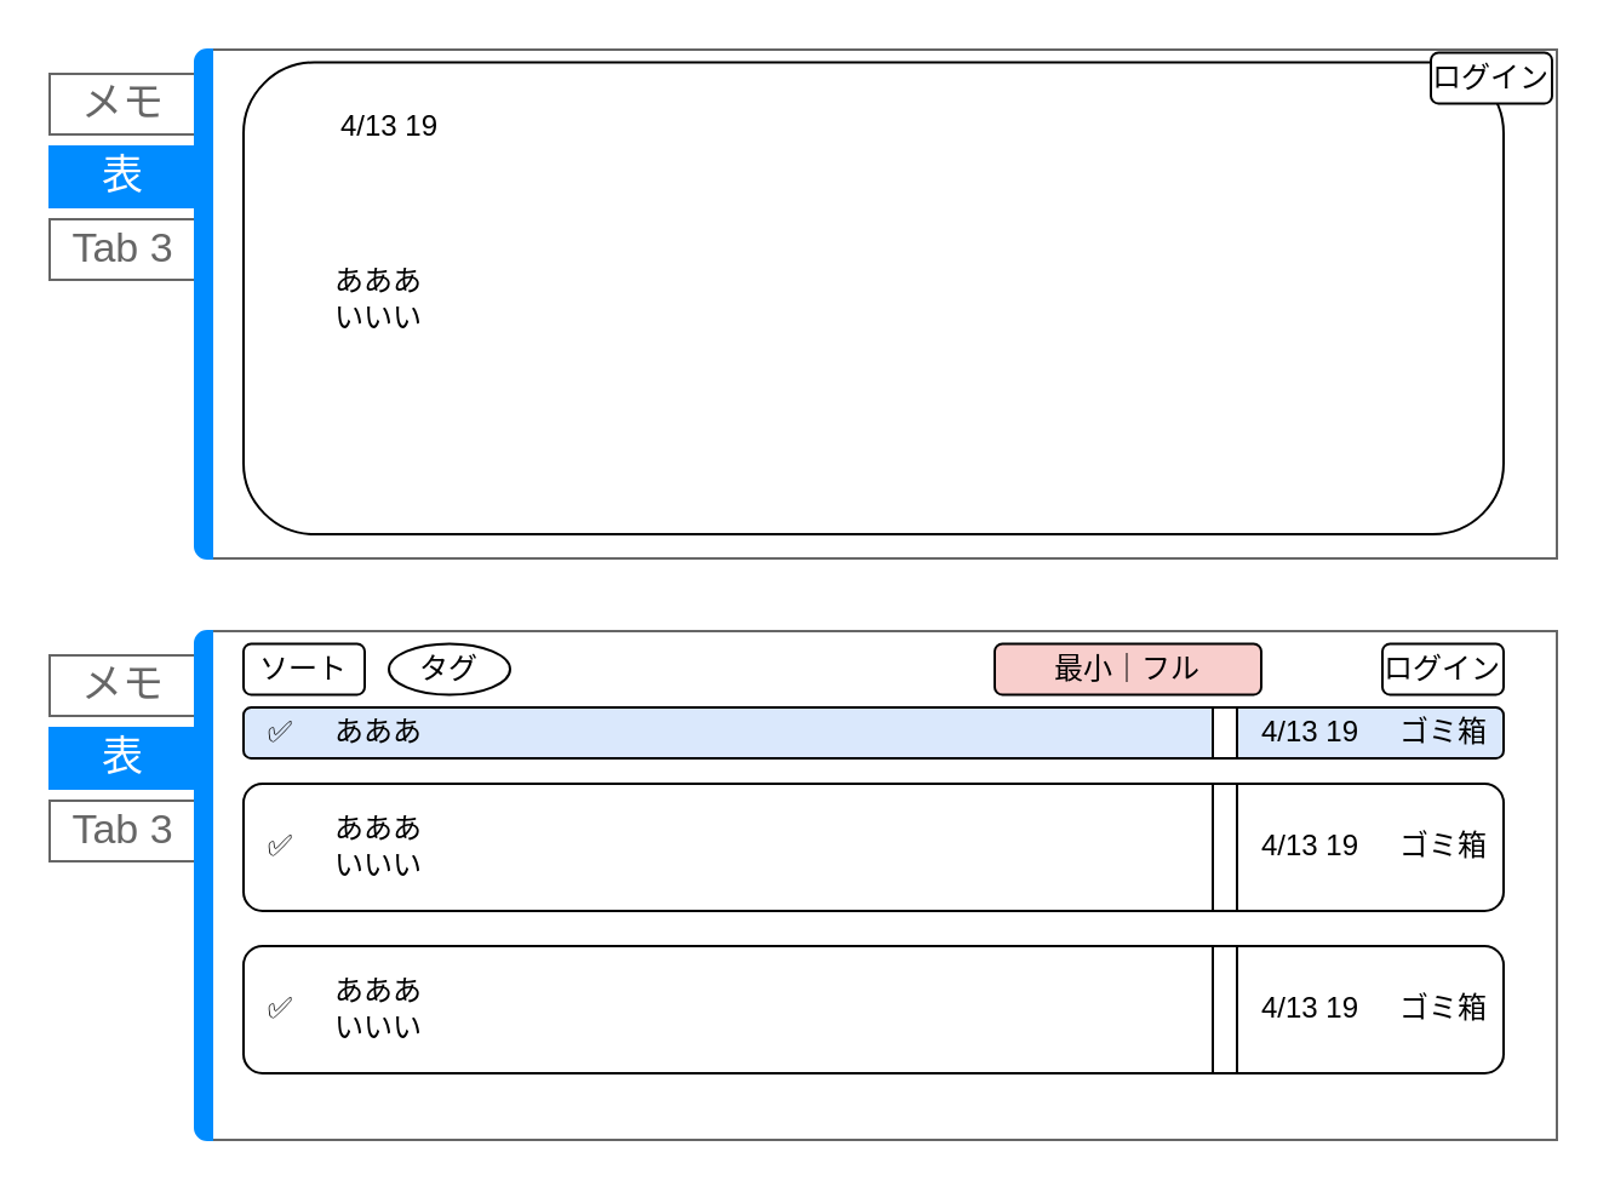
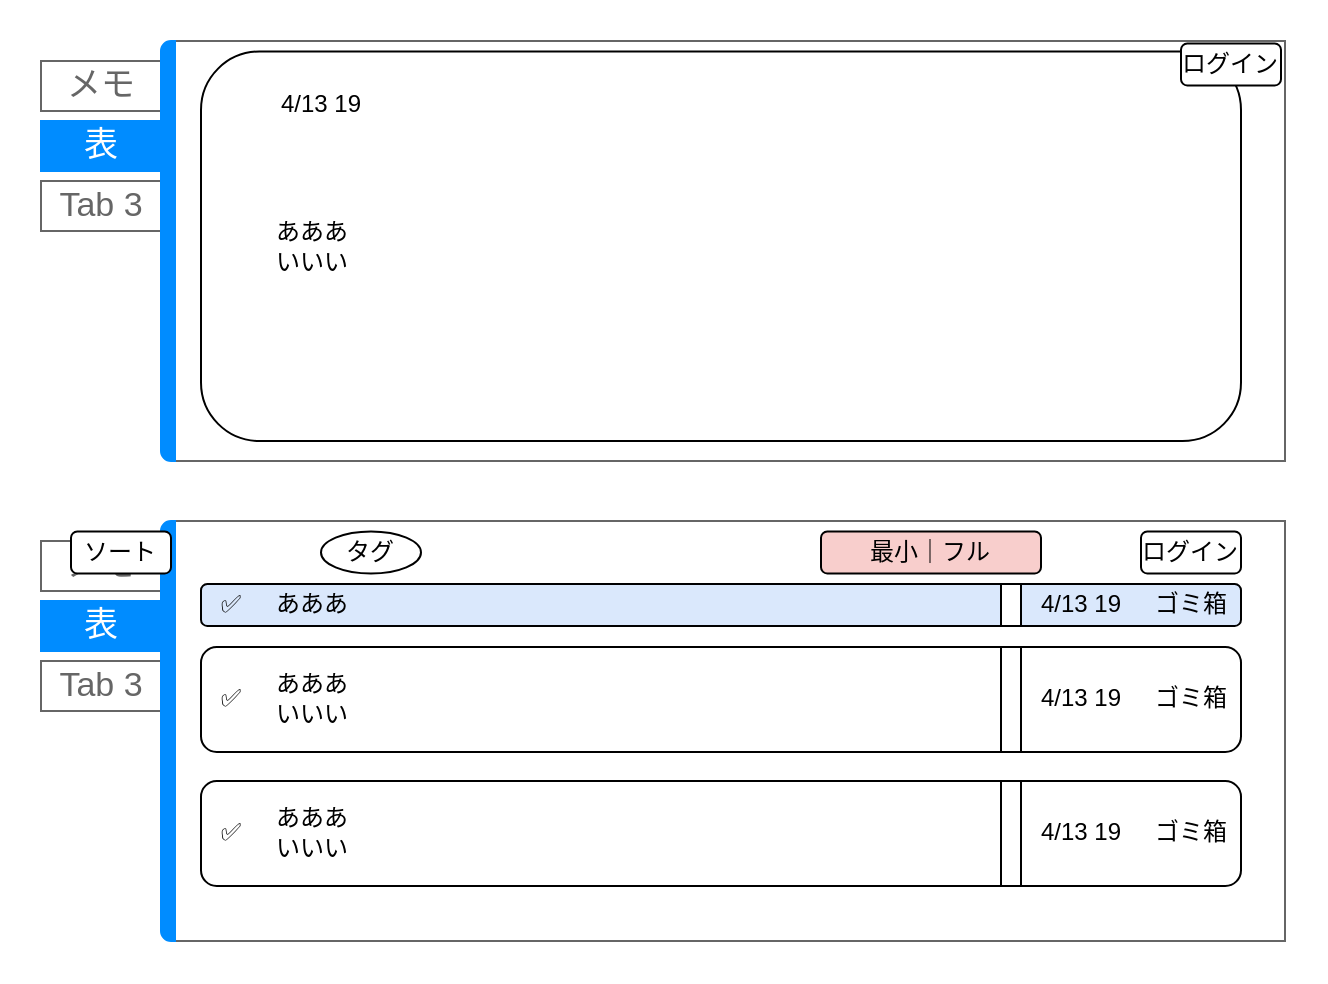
- <mxCell id="23" value="ソート" style="rounded=1;whiteSpace=wrap;html=1;" vertex="1" parent="11"><mxGeometry x="80" y="5.25" width="50" height="21" as="geometry" /></mxCell>
+ <mxCell id="23" value="ソート" style="rounded=1;whiteSpace=wrap;html=1;" vertex="1" parent="11"><mxGeometry x="15" y="5.25" width="50" height="21" as="geometry" /></mxCell>
